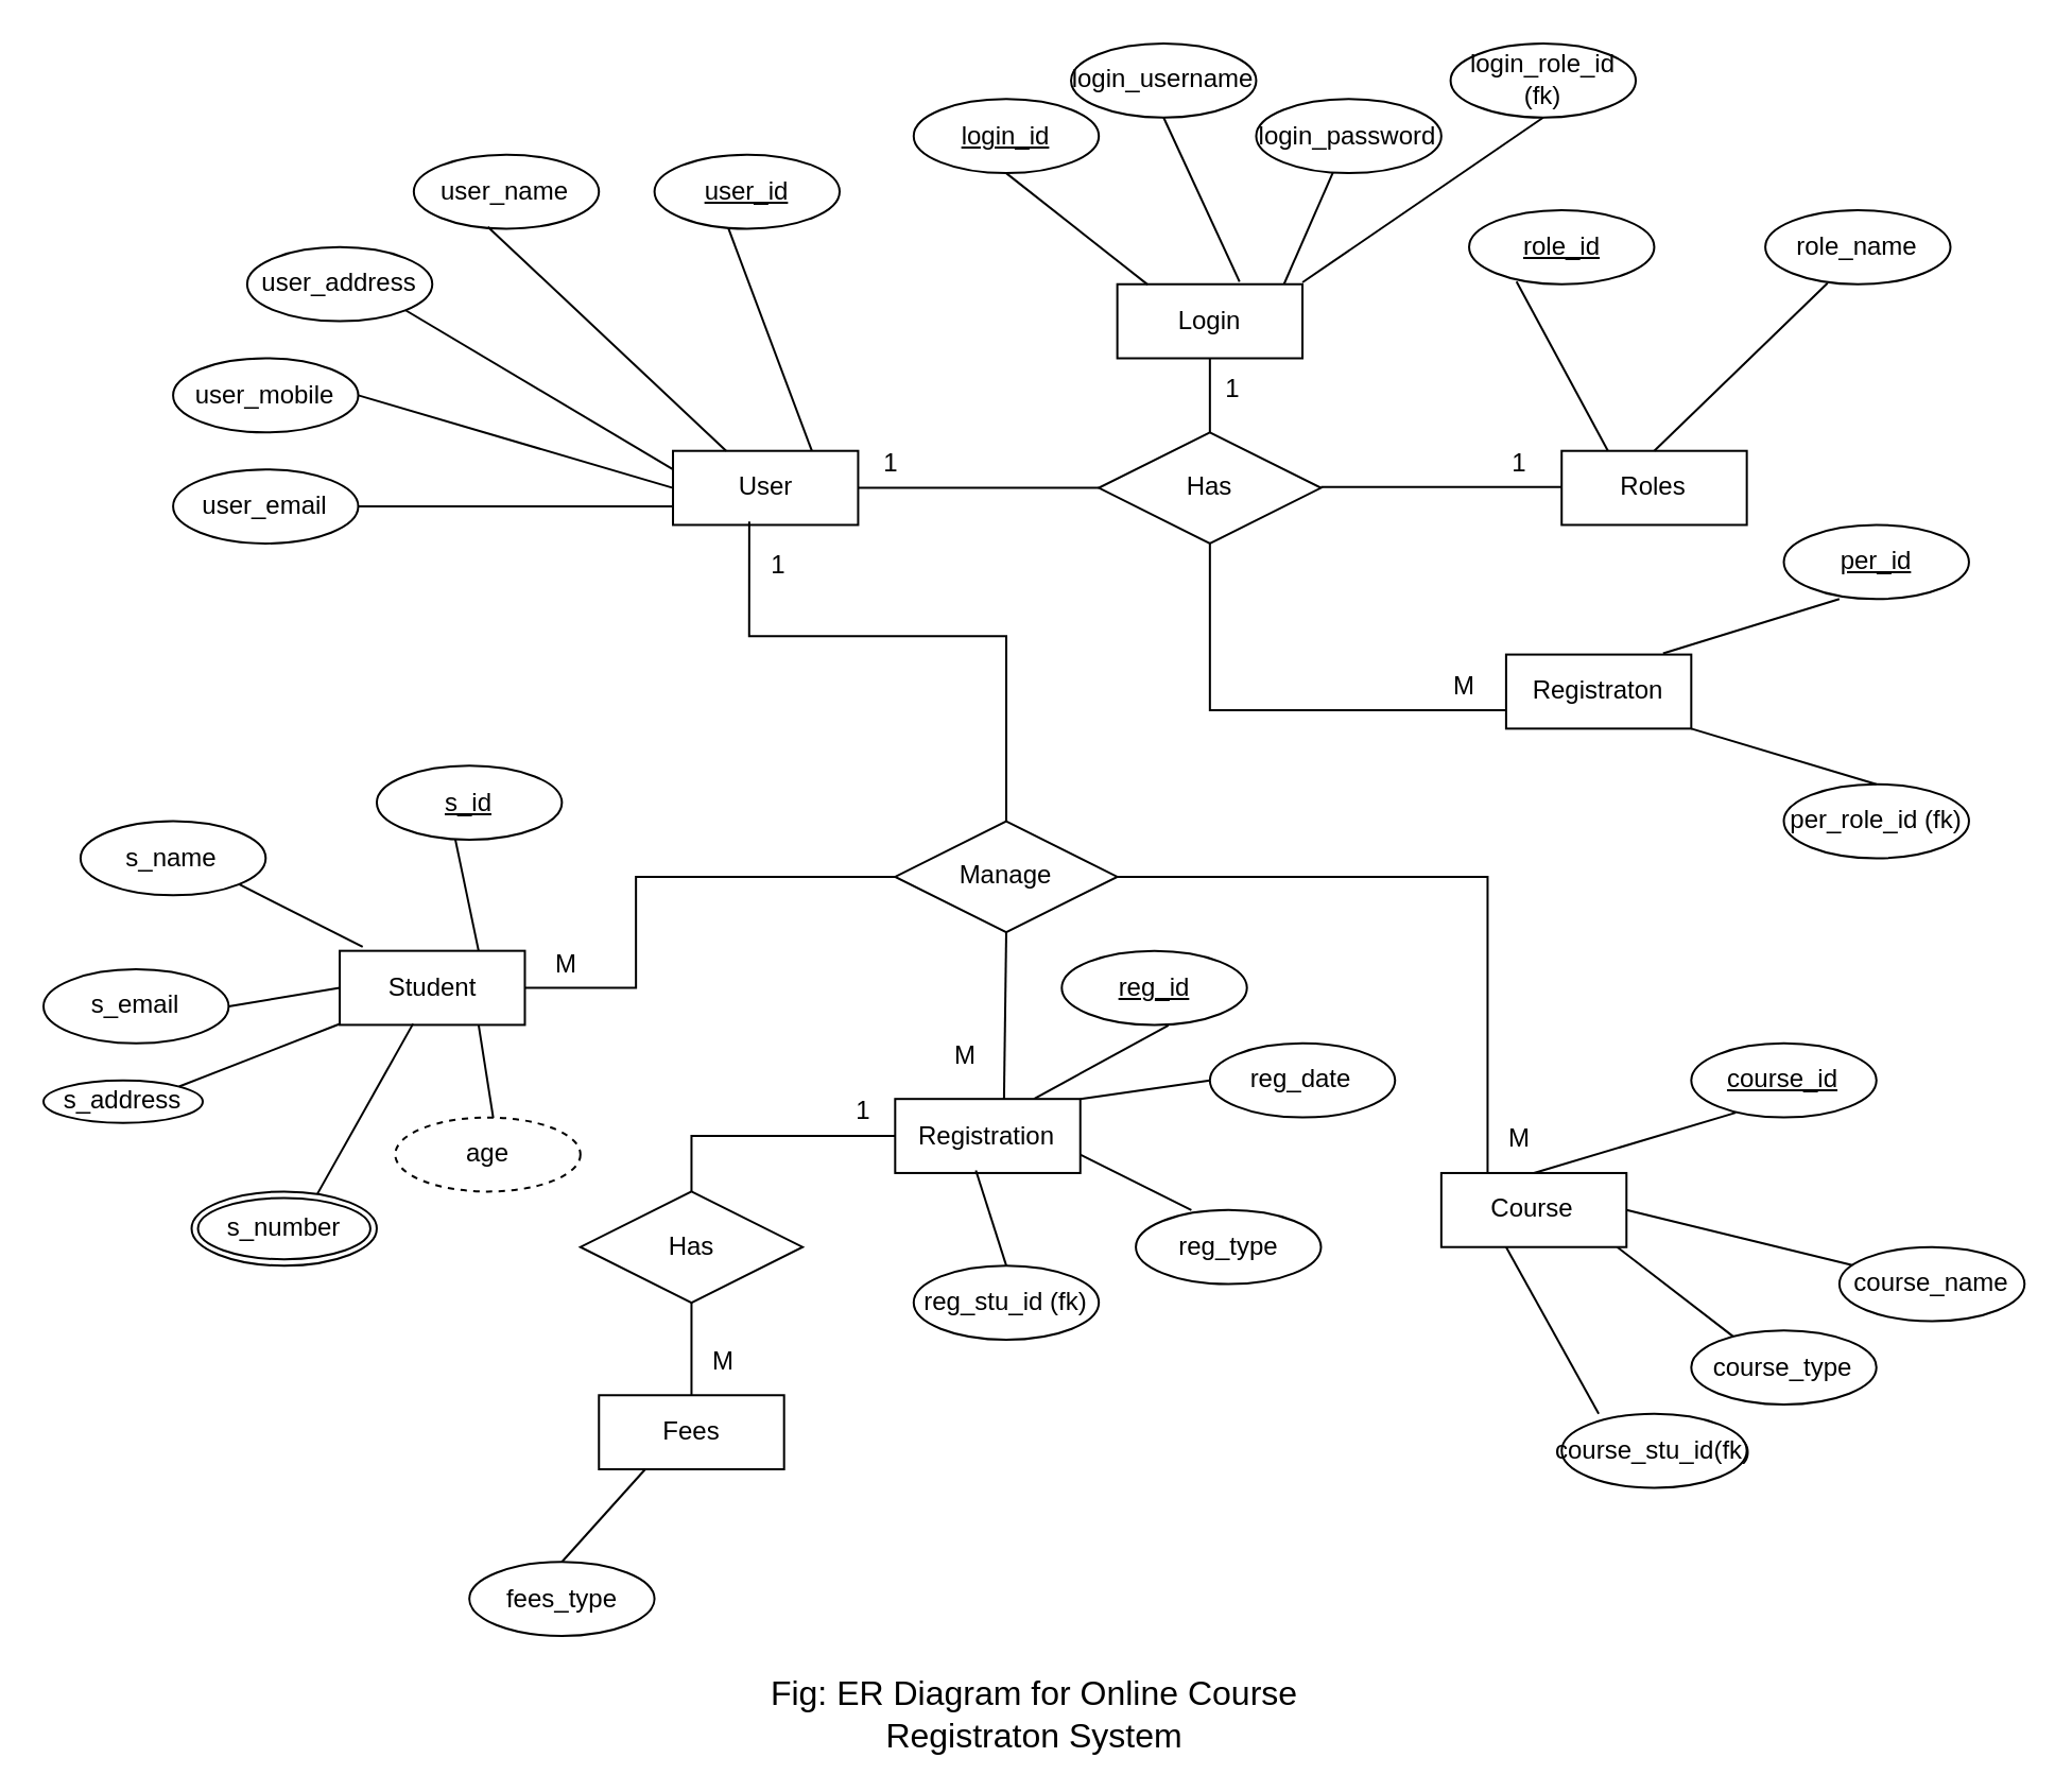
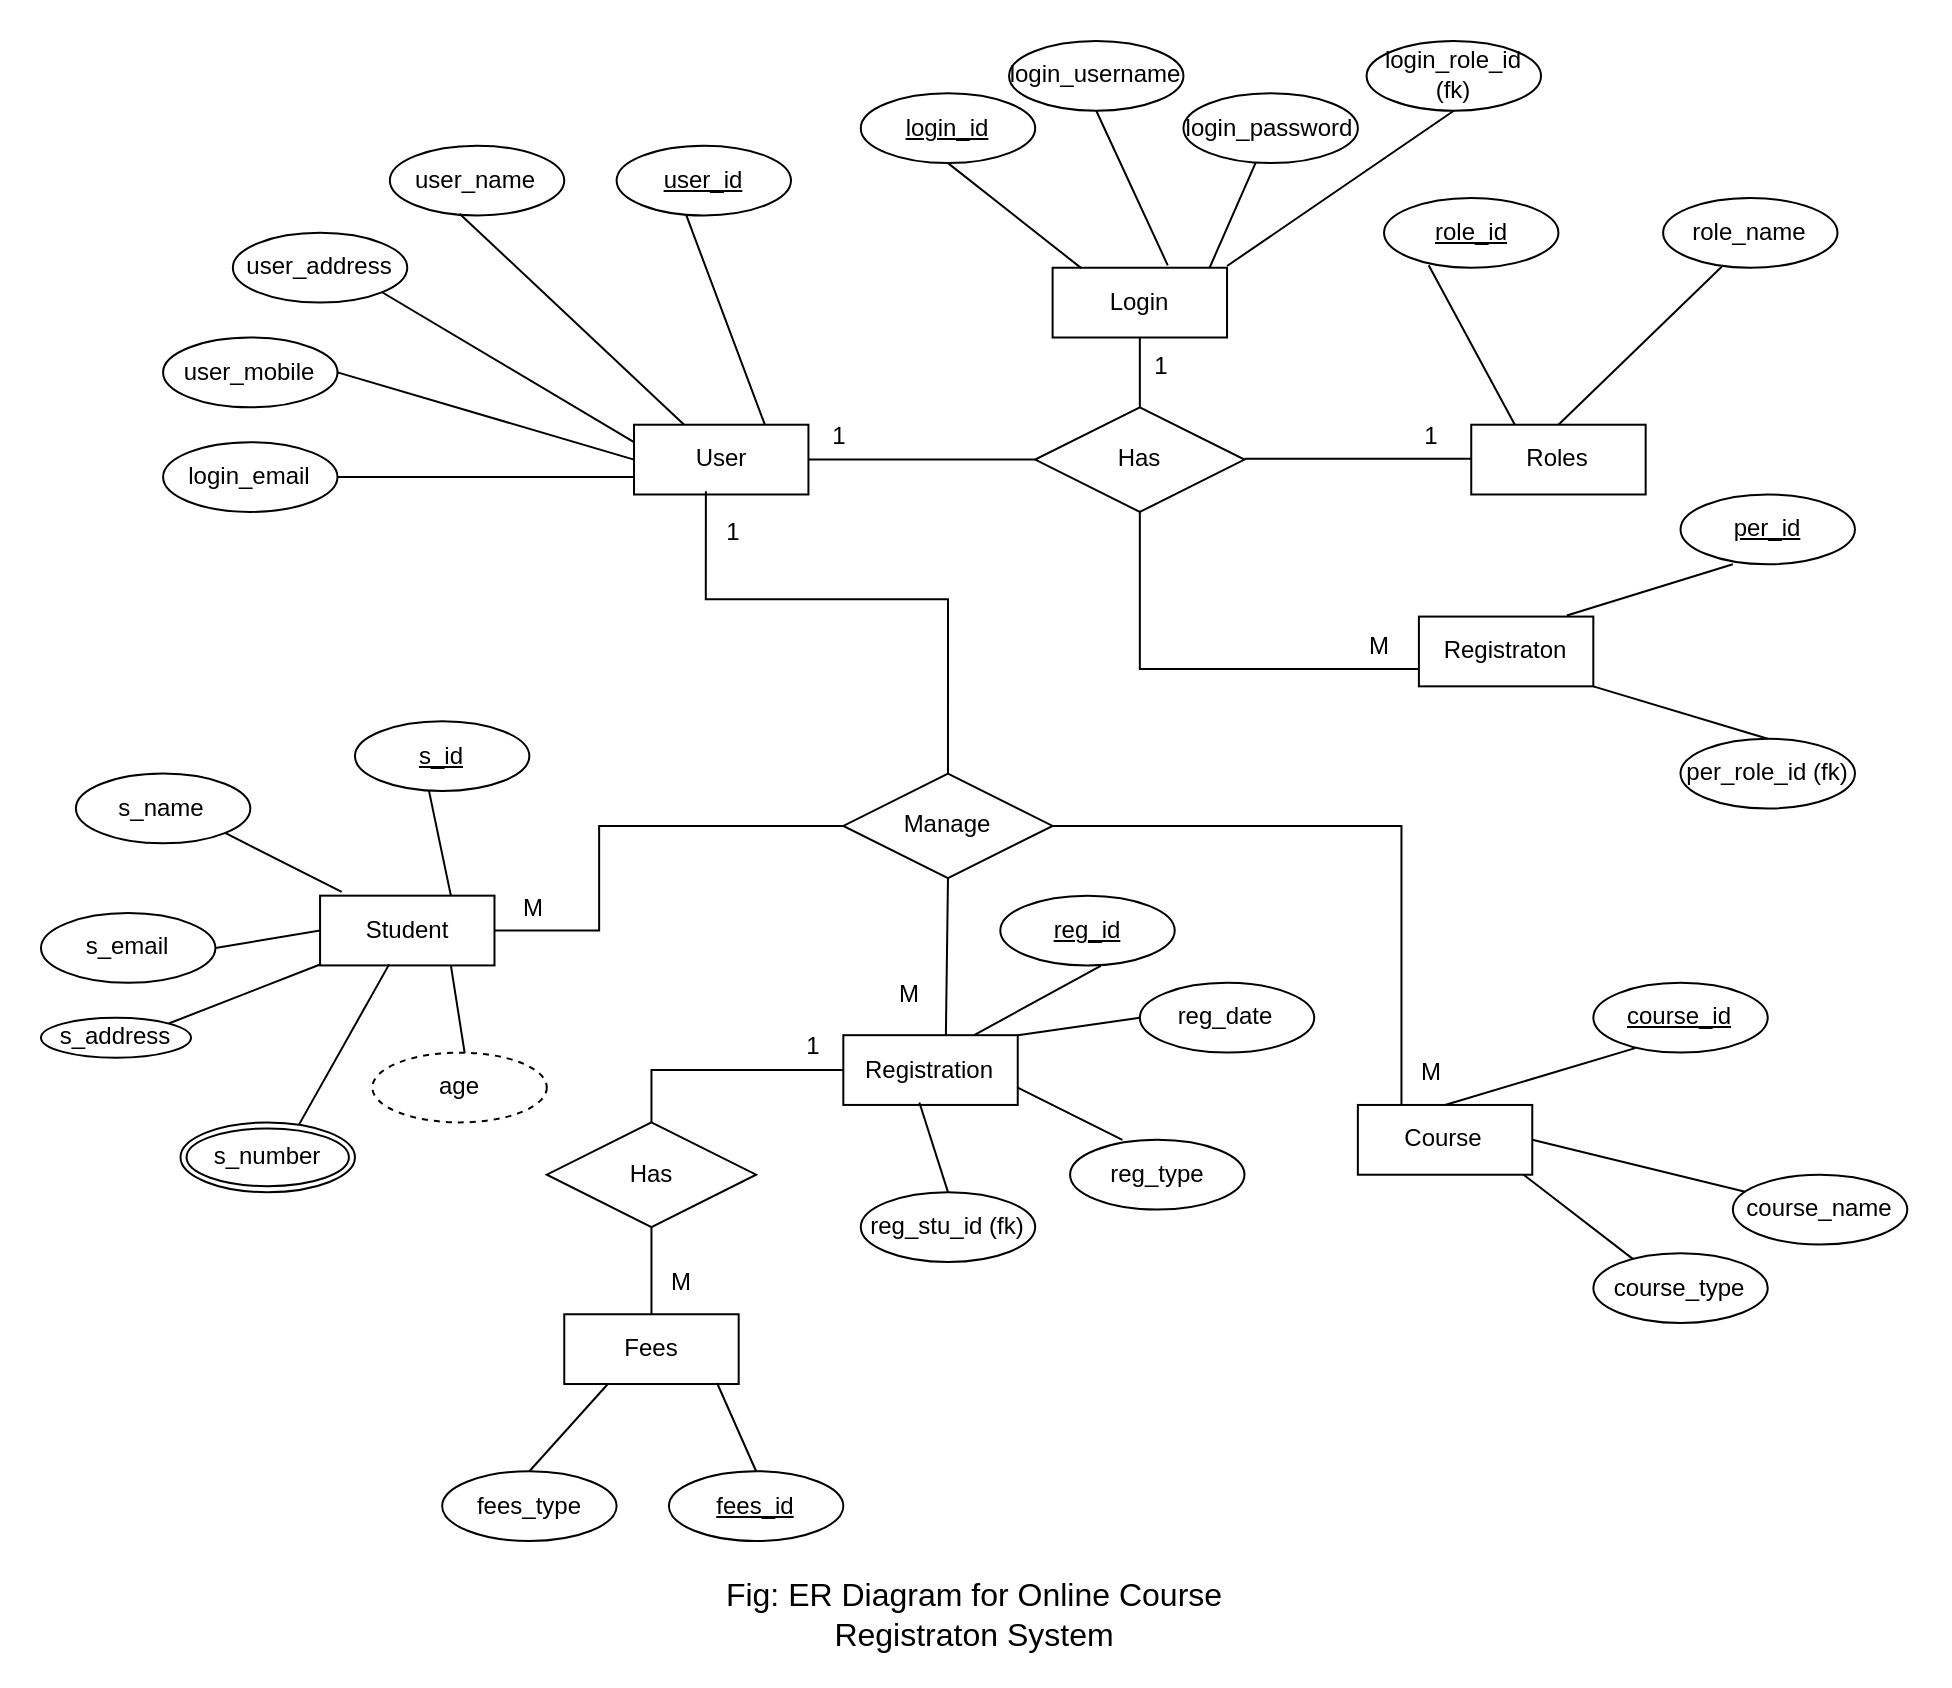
- <mxCell id="79" value="user_email" style="ellipse;whiteSpace=wrap;html=1;align=center;" parent="1" vertex="1"><mxGeometry x="81.047" y="220.581" width="87.209" height="34.884" as="geometry" /></mxCell>
+ <mxCell id="79" value="login_email" style="ellipse;whiteSpace=wrap;html=1;align=center;" parent="1" vertex="1"><mxGeometry x="81.047" y="220.581" width="87.209" height="34.884" as="geometry" /></mxCell>
- <mxCell id="61" value="" style="endArrow=none;html=1;rounded=0;entryX=0.2;entryY=0;entryDx=0;entryDy=0;entryPerimeter=0;exitX=0.35;exitY=1;exitDx=0;exitDy=0;exitPerimeter=0;" parent="1" source="8" target="44" edge="1"><mxGeometry relative="1" as="geometry"><mxPoint x="678.431" y="613.023" as="sourcePoint" /><mxPoint x="817.966" y="613.023" as="targetPoint" /></mxGeometry></mxCell>
- <mxCell id="44" value="course_stu_id(fk)" style="ellipse;whiteSpace=wrap;html=1;align=center;" parent="1" vertex="1"><mxGeometry x="735.117" y="665.349" width="87.209" height="34.884" as="geometry" /></mxCell>
+ <mxCell id="58" value="" style="endArrow=none;html=1;rounded=0;exitX=0.876;exitY=0.985;exitDx=0;exitDy=0;exitPerimeter=0;entryX=0.5;entryY=0;entryDx=0;entryDy=0;" parent="1" source="9" target="75" edge="1"><mxGeometry relative="1" as="geometry"><mxPoint x="499.651" y="490.93" as="sourcePoint" /><mxPoint x="393.067" y="719.491" as="targetPoint" /></mxGeometry></mxCell>
+ <mxCell id="75" value="fees_id" style="ellipse;whiteSpace=wrap;html=1;align=center;fontStyle=4;" parent="1" vertex="1"><mxGeometry x="333.954" y="735.116" width="87.209" height="34.884" as="geometry" /></mxCell>
